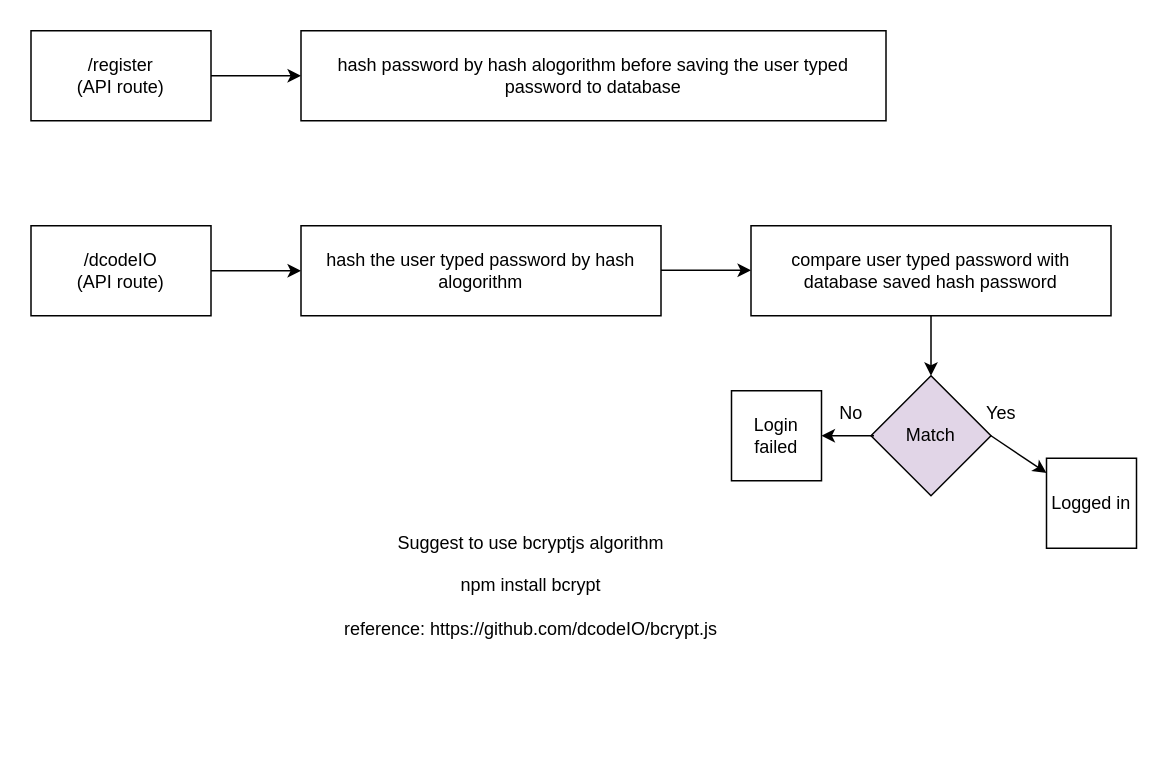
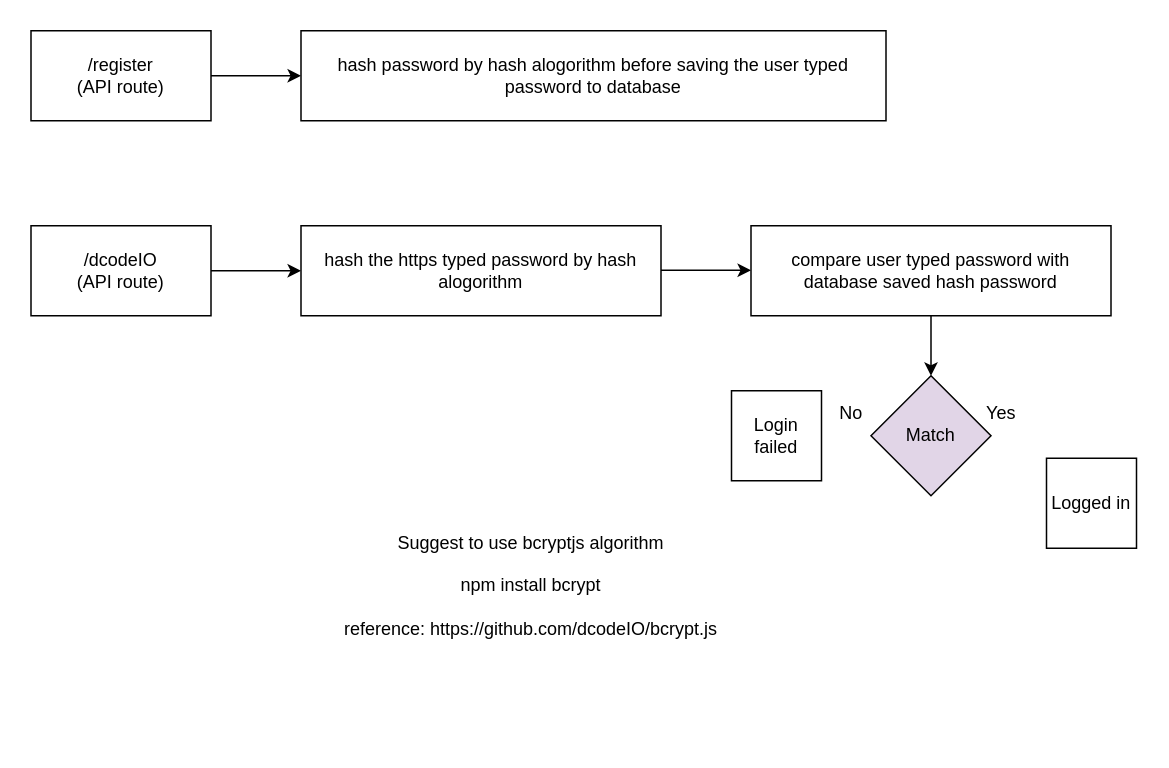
- <mxCell id="7" value="hash the user typed password by hash alogorithm" style="rounded=0;whiteSpace=wrap;html=1;" vertex="1" parent="1"><mxGeometry x="200" y="150" width="240" height="60" as="geometry" /></mxCell>
+ <mxCell id="7" value="hash the https typed password by hash alogorithm" style="rounded=0;whiteSpace=wrap;html=1;" vertex="1" parent="1"><mxGeometry x="200" y="150" width="240" height="60" as="geometry" /></mxCell>
- <mxCell id="16" value="" style="endArrow=classic;html=1;exitX=0.75;exitY=1;exitDx=0;exitDy=0;" edge="1" parent="1" target="17" source="18"><mxGeometry width="50" height="50" relative="1" as="geometry"><mxPoint x="450" y="290" as="sourcePoint" /><mxPoint x="477" y="290" as="targetPoint" /></mxGeometry></mxCell>
- <mxCell id="13" value="" style="endArrow=classic;html=1;exitX=1;exitY=0.5;exitDx=0;exitDy=0;" edge="1" parent="1" source="11" target="14"><mxGeometry width="50" height="50" relative="1" as="geometry"><mxPoint x="607" y="380" as="sourcePoint" /><mxPoint x="687" y="290" as="targetPoint" /></mxGeometry></mxCell>
